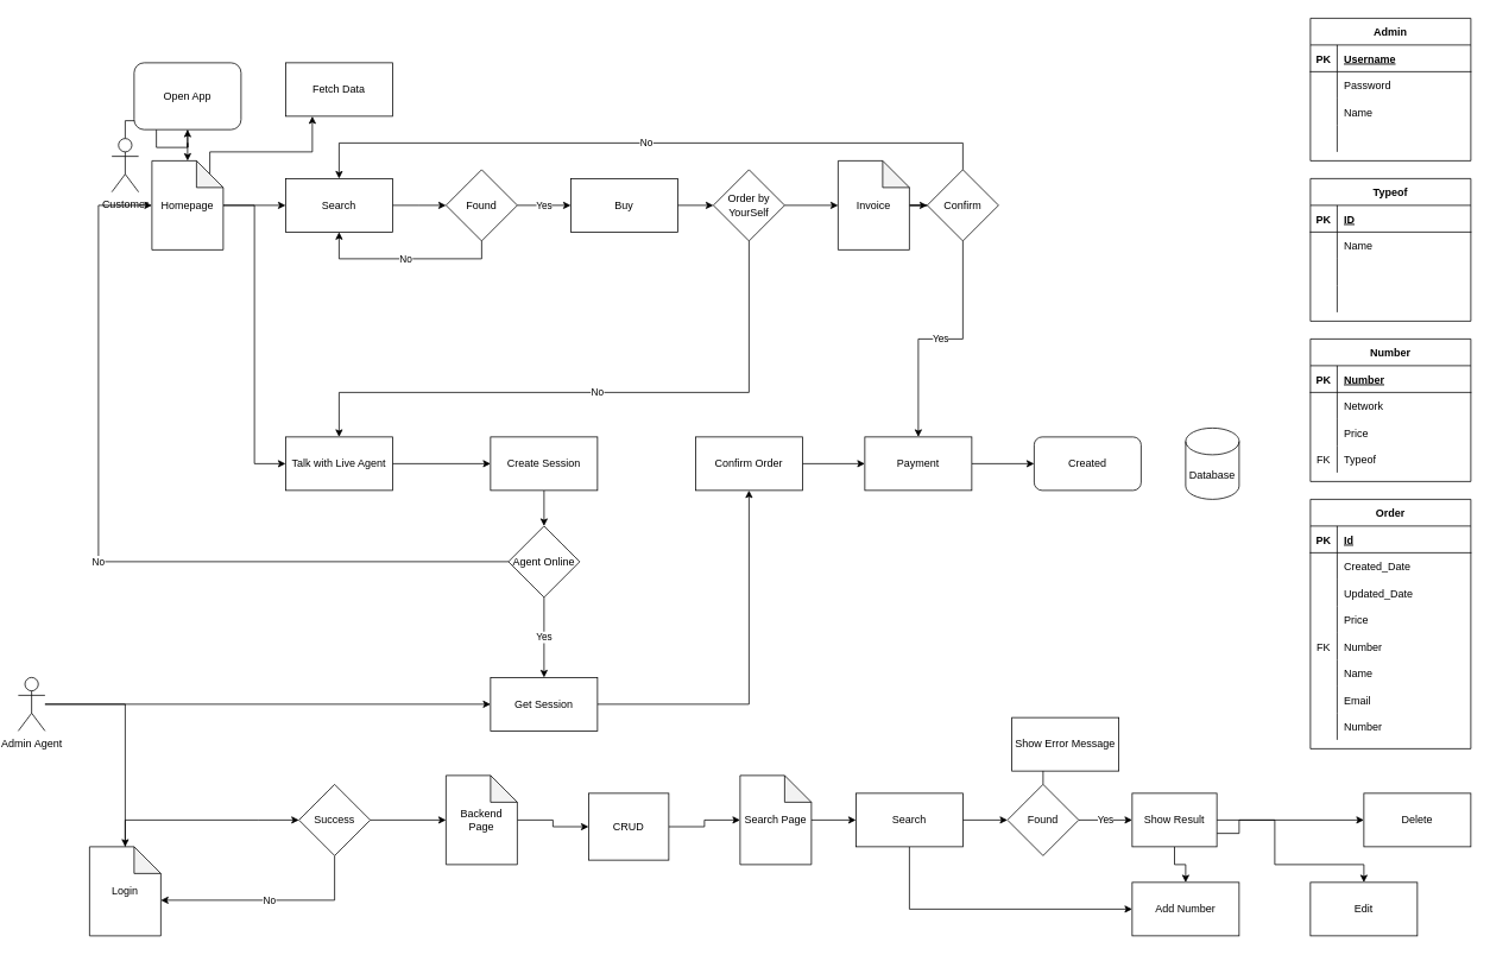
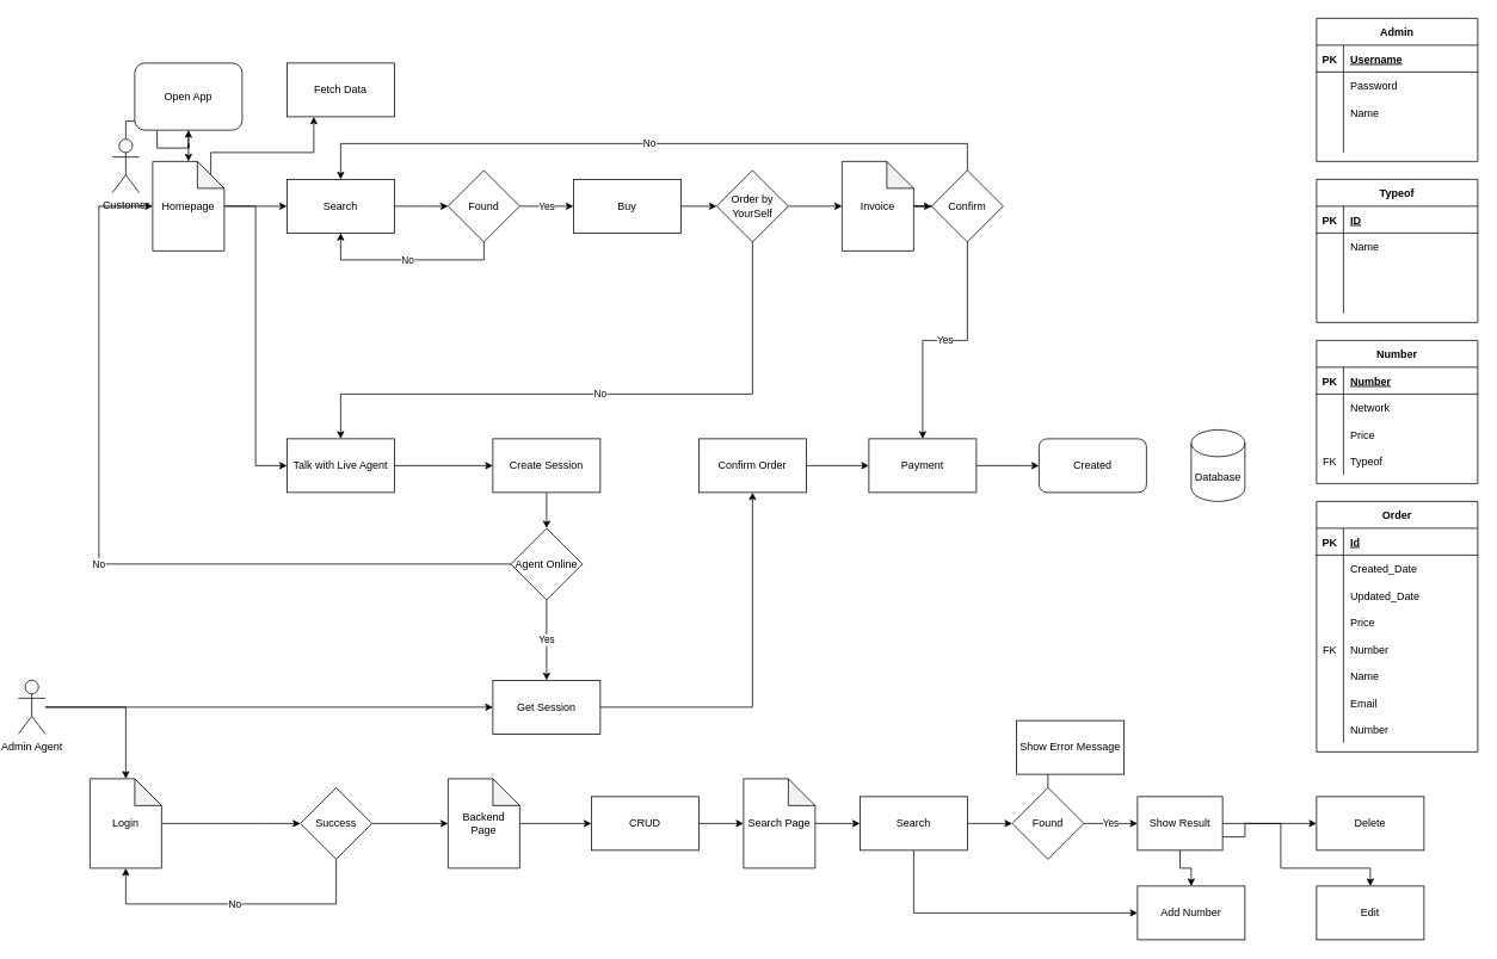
- <mxCell id="131" value="Delete" style="rounded=0;whiteSpace=wrap;html=1;" vertex="1" parent="1"><mxGeometry x="1530" y="890" width="120" height="60" as="geometry" /></mxCell>
+ <mxCell id="131" value="Delete" style="rounded=0;whiteSpace=wrap;html=1;" vertex="1" parent="1"><mxGeometry x="1470" y="890" width="120" height="60" as="geometry" /></mxCell>
- <mxCell id="74" value="CRUD" style="rounded=0;whiteSpace=wrap;html=1;" parent="1" vertex="1"><mxGeometry x="660" y="890" width="90" height="75" as="geometry" /></mxCell>
+ <mxCell id="74" value="CRUD" style="rounded=0;whiteSpace=wrap;html=1;" parent="1" vertex="1"><mxGeometry x="660" y="890" width="120" height="60" as="geometry" /></mxCell>
- <mxCell id="72" value="Login" style="shape=note;whiteSpace=wrap;html=1;backgroundOutline=1;darkOpacity=0.05;" parent="1" vertex="1"><mxGeometry x="100" y="950" width="80" height="100" as="geometry" /></mxCell>
+ <mxCell id="72" value="Login" style="shape=note;whiteSpace=wrap;html=1;backgroundOutline=1;darkOpacity=0.05;" parent="1" vertex="1"><mxGeometry x="100" y="870" width="80" height="100" as="geometry" /></mxCell>
